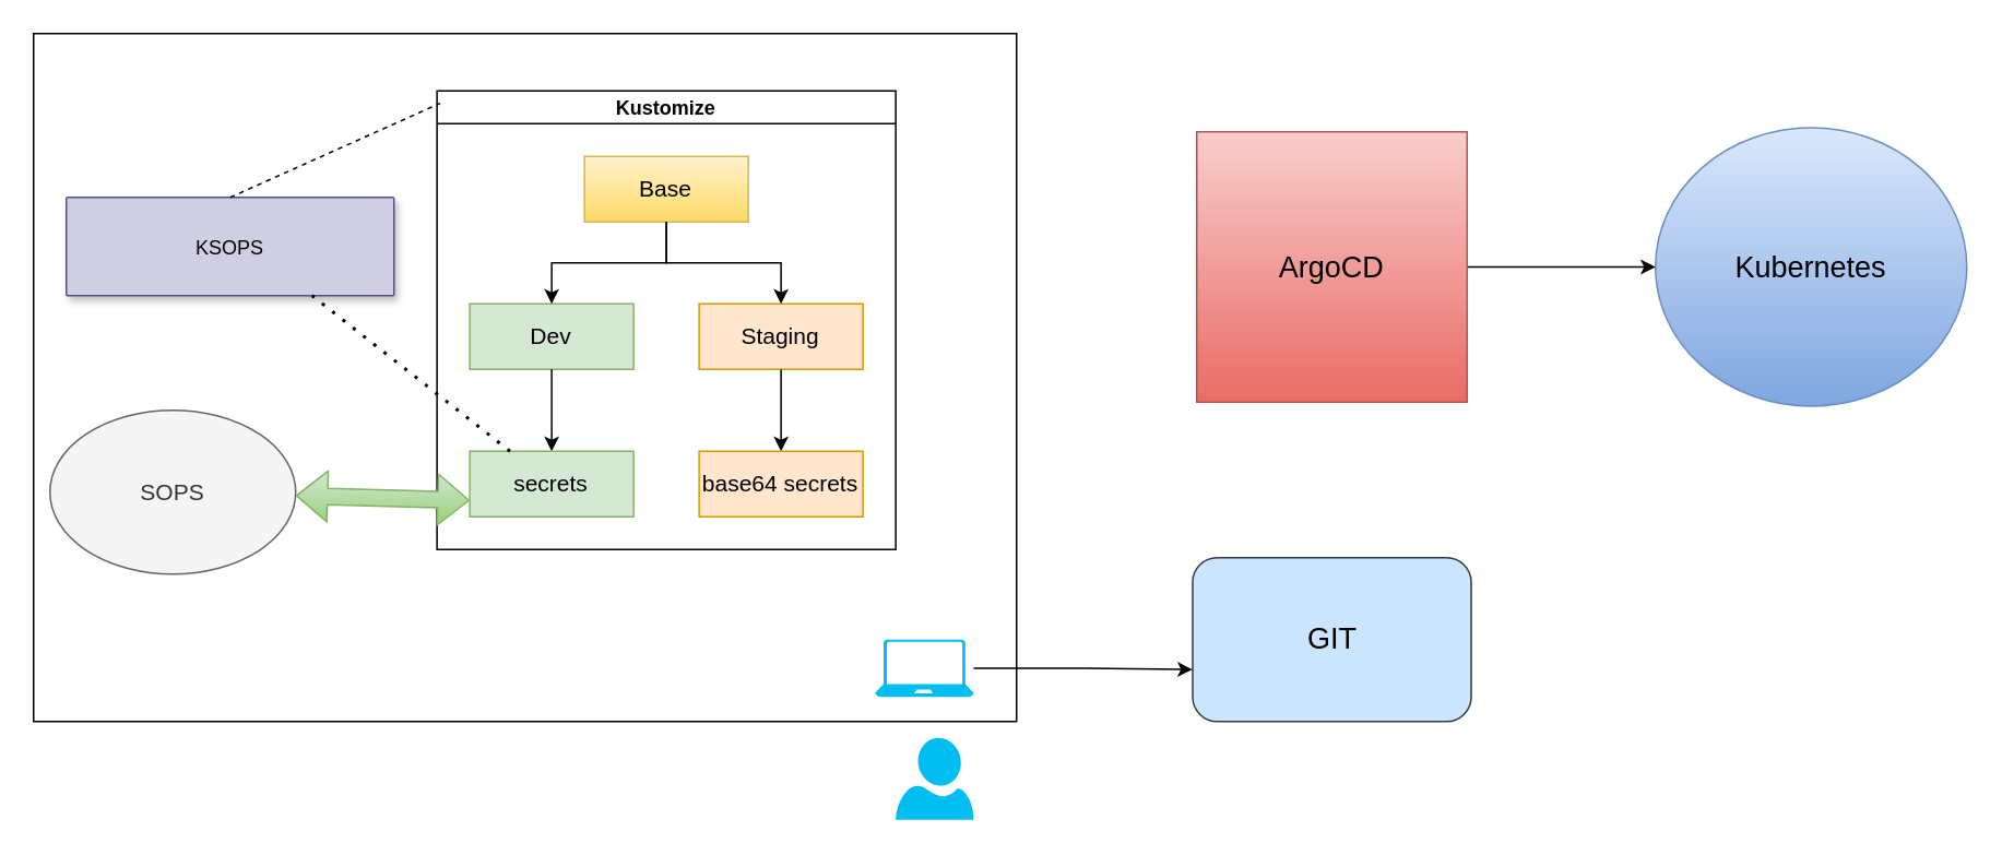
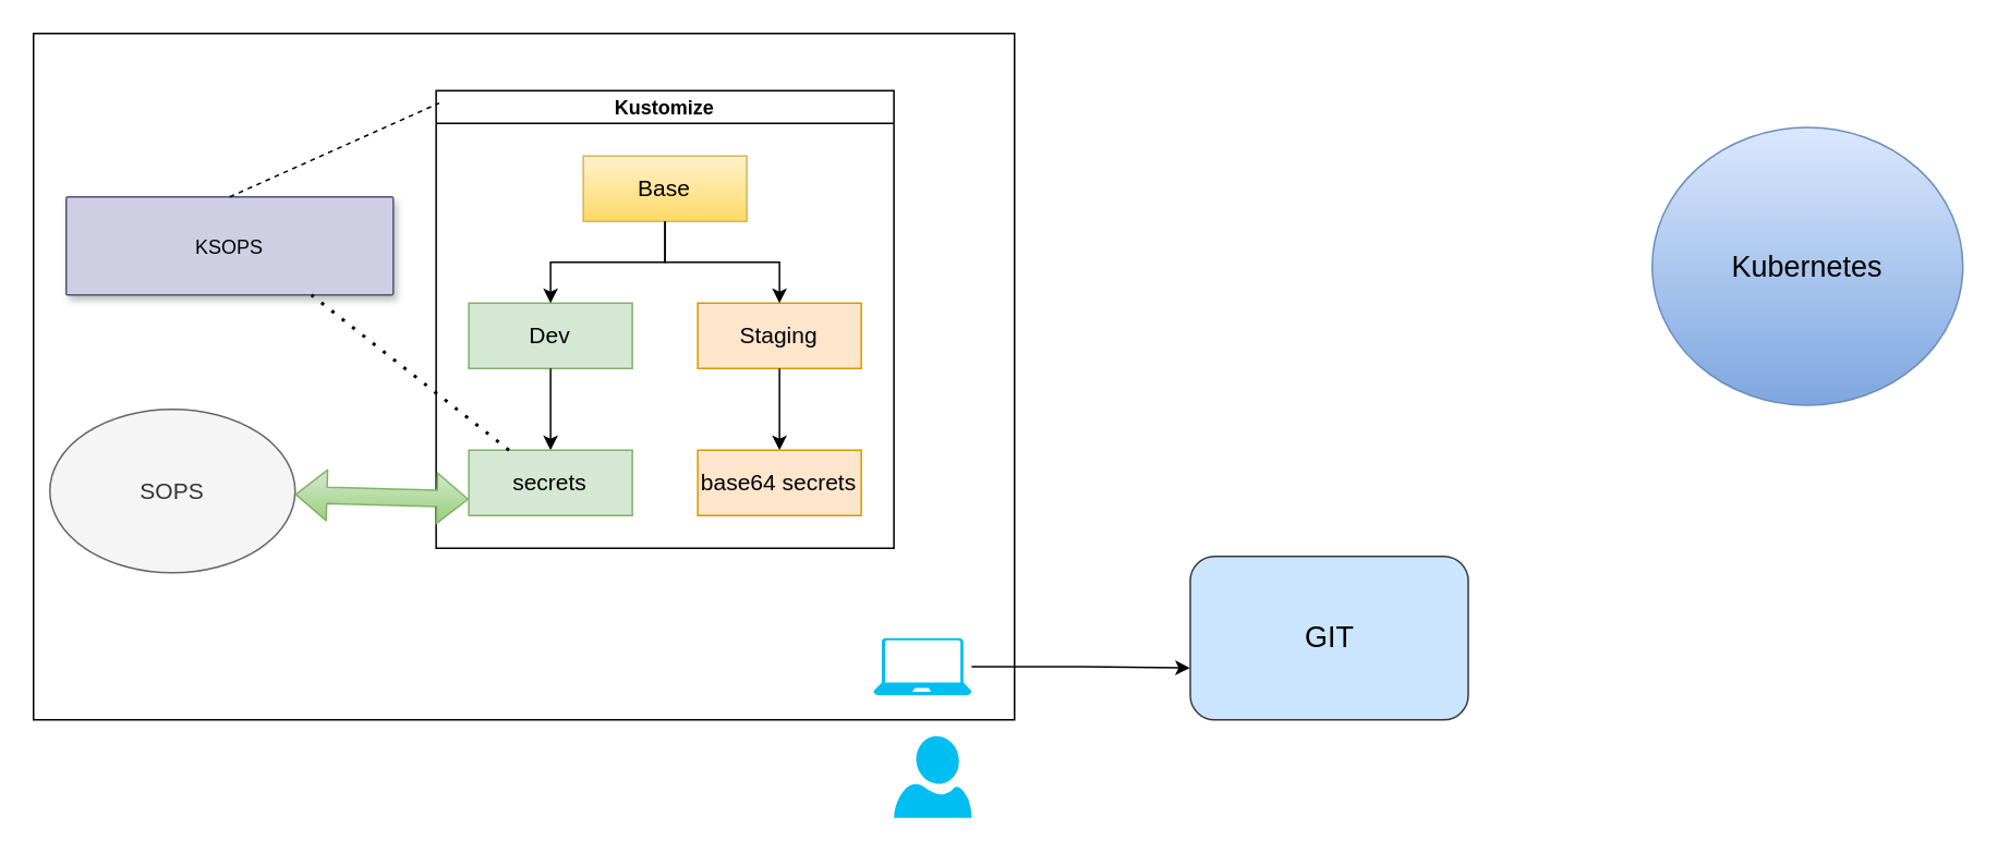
- <mxCell id="5" value="&lt;font color=&quot;#000000&quot; style=&quot;font-size: 18px&quot;&gt;ArgoCD&lt;/font&gt;" style="whiteSpace=wrap;html=1;aspect=fixed;gradientColor=#ea6b66;fillColor=#f8cecc;strokeColor=#b85450;" vertex="1" parent="1"><mxGeometry x="730" y="80" width="165" height="165" as="geometry" /></mxCell>
- <mxCell id="4" value="" style="edgeStyle=orthogonalEdgeStyle;rounded=0;orthogonalLoop=1;jettySize=auto;html=1;entryX=0;entryY=0.5;entryDx=0;entryDy=0;" edge="1" parent="1" source="5" target="3"><mxGeometry relative="1" as="geometry"><mxPoint x="802.5" y="162.5" as="targetPoint" /></mxGeometry></mxCell>
